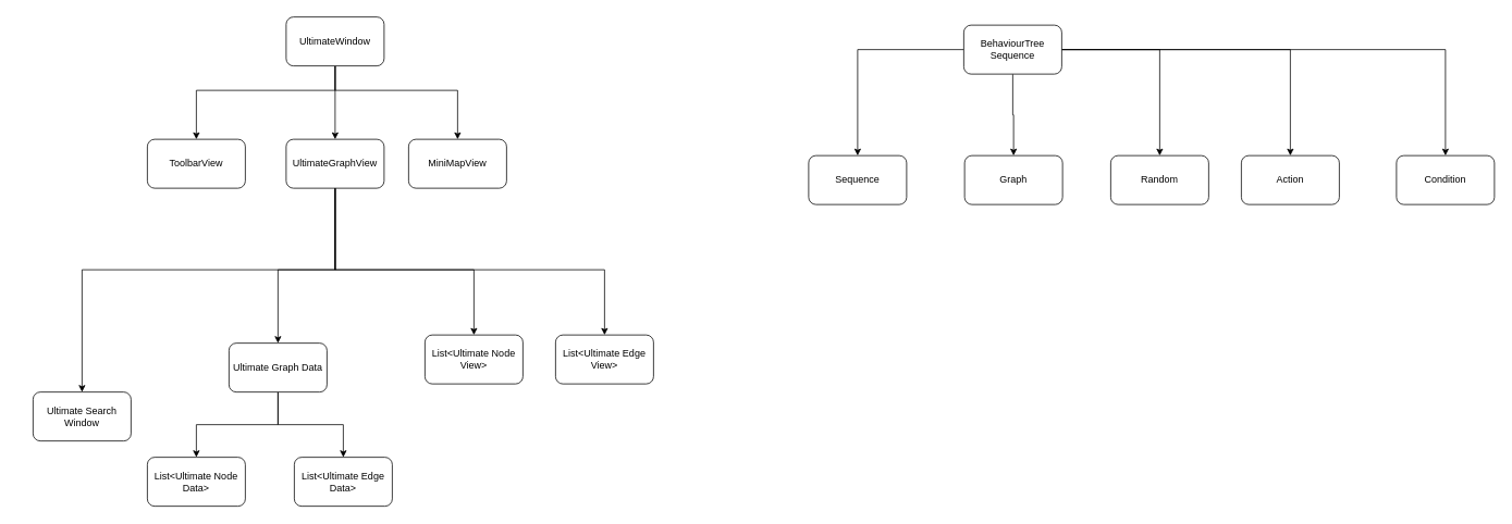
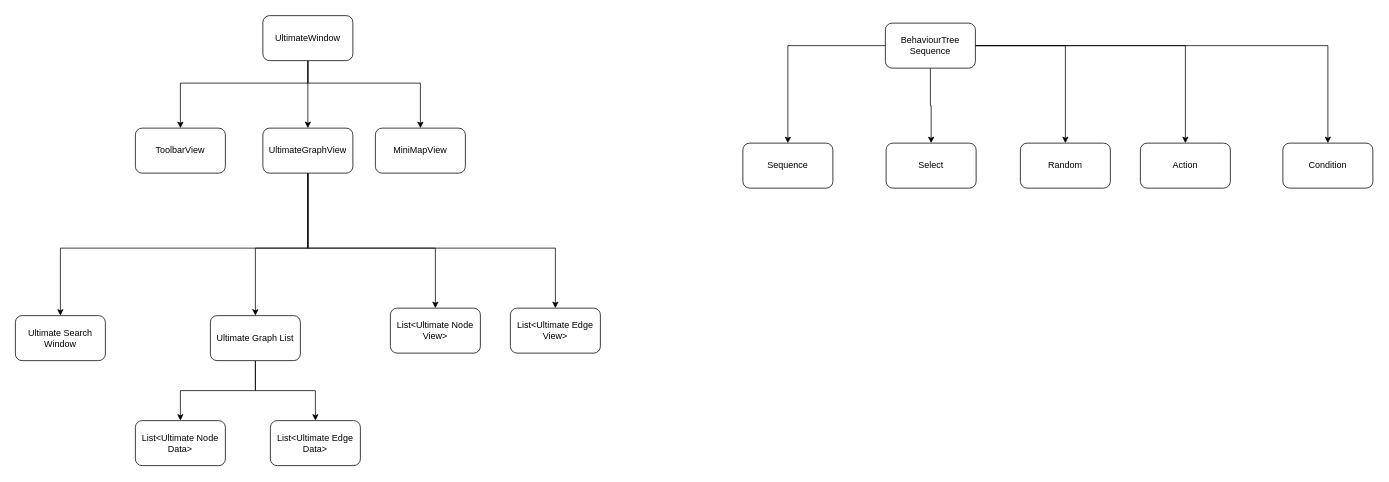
- <mxCell id="28" value="Graph" style="rounded=1;whiteSpace=wrap;html=1;" parent="1" vertex="1"><mxGeometry x="1181" y="190" width="120" height="60" as="geometry" /></mxCell>
+ <mxCell id="28" value="Select" style="rounded=1;whiteSpace=wrap;html=1;" parent="1" vertex="1"><mxGeometry x="1181" y="190" width="120" height="60" as="geometry" /></mxCell>
- <mxCell id="16" value="Ultimate Graph Data" style="whiteSpace=wrap;html=1;rounded=1;" parent="1" vertex="1"><mxGeometry x="280" y="420" width="120" height="60" as="geometry" /></mxCell>
+ <mxCell id="16" value="Ultimate Graph List" style="whiteSpace=wrap;html=1;rounded=1;" parent="1" vertex="1"><mxGeometry x="280" y="420" width="120" height="60" as="geometry" /></mxCell>
- <mxCell id="7" value="Ultimate Search Window" style="whiteSpace=wrap;html=1;rounded=1;" parent="1" vertex="1"><mxGeometry x="40" y="480" width="120" height="60" as="geometry" /></mxCell>
+ <mxCell id="7" value="Ultimate Search Window" style="whiteSpace=wrap;html=1;rounded=1;" parent="1" vertex="1"><mxGeometry x="20" y="420" width="120" height="60" as="geometry" /></mxCell>
